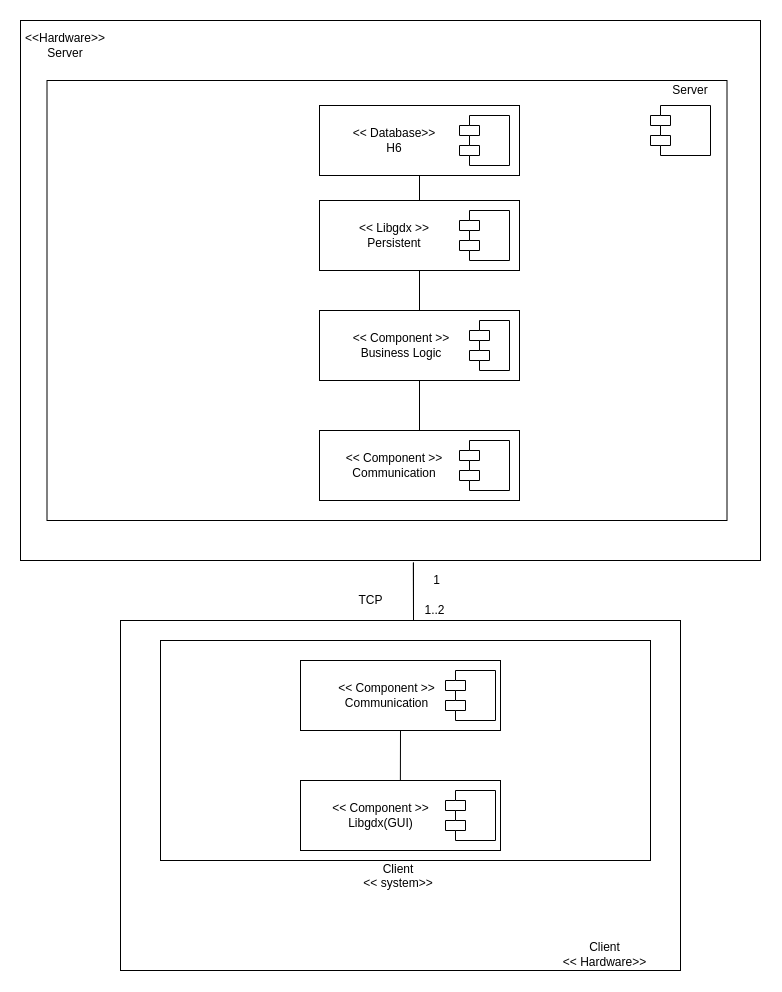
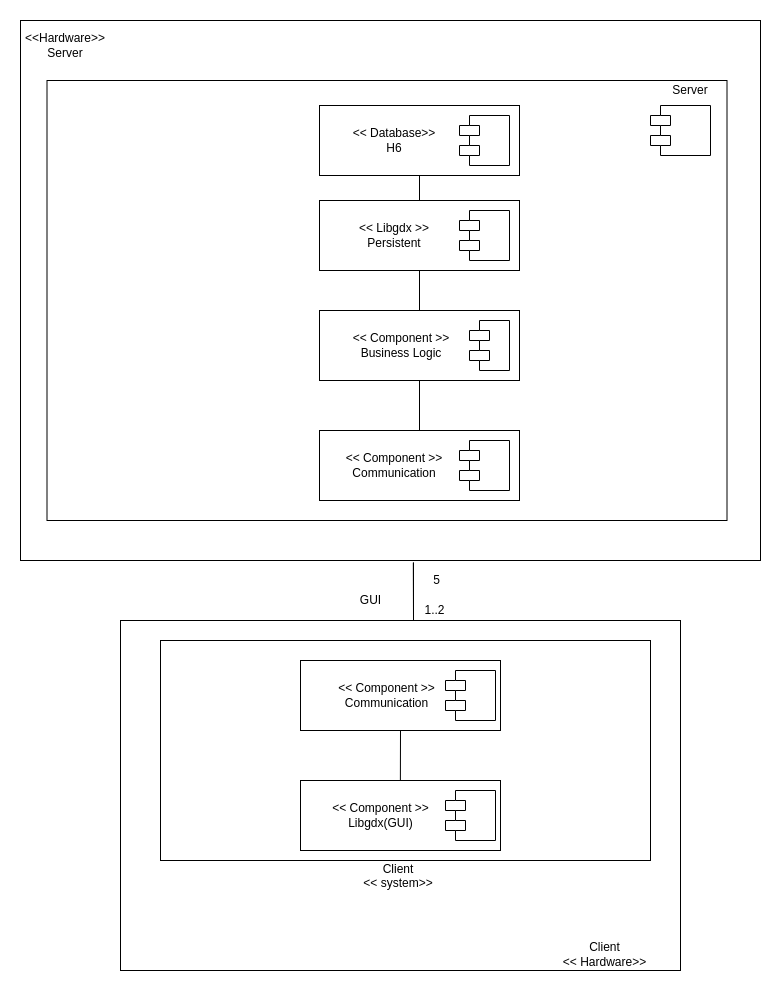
- <mxCell id="18" value="1" style="text;html=1;align=center;verticalAlign=middle;resizable=0;points=[];autosize=1;" vertex="1" parent="1"><mxGeometry x="426" y="570" width="20" height="20" as="geometry" /></mxCell>
+ <mxCell id="18" value="5" style="text;html=1;align=center;verticalAlign=middle;resizable=0;points=[];autosize=1;" vertex="1" parent="1"><mxGeometry x="426" y="570" width="20" height="20" as="geometry" /></mxCell>
- <mxCell id="27" value="&lt;div&gt;TCP&lt;/div&gt;" style="text;html=1;align=center;verticalAlign=middle;resizable=0;points=[];autosize=1;" vertex="1" parent="1"><mxGeometry x="350" y="590" width="40" height="20" as="geometry" /></mxCell>
+ <mxCell id="27" value="&lt;div&gt;GUI&lt;/div&gt;" style="text;html=1;align=center;verticalAlign=middle;resizable=0;points=[];autosize=1;" vertex="1" parent="1"><mxGeometry x="350" y="590" width="40" height="20" as="geometry" /></mxCell>
